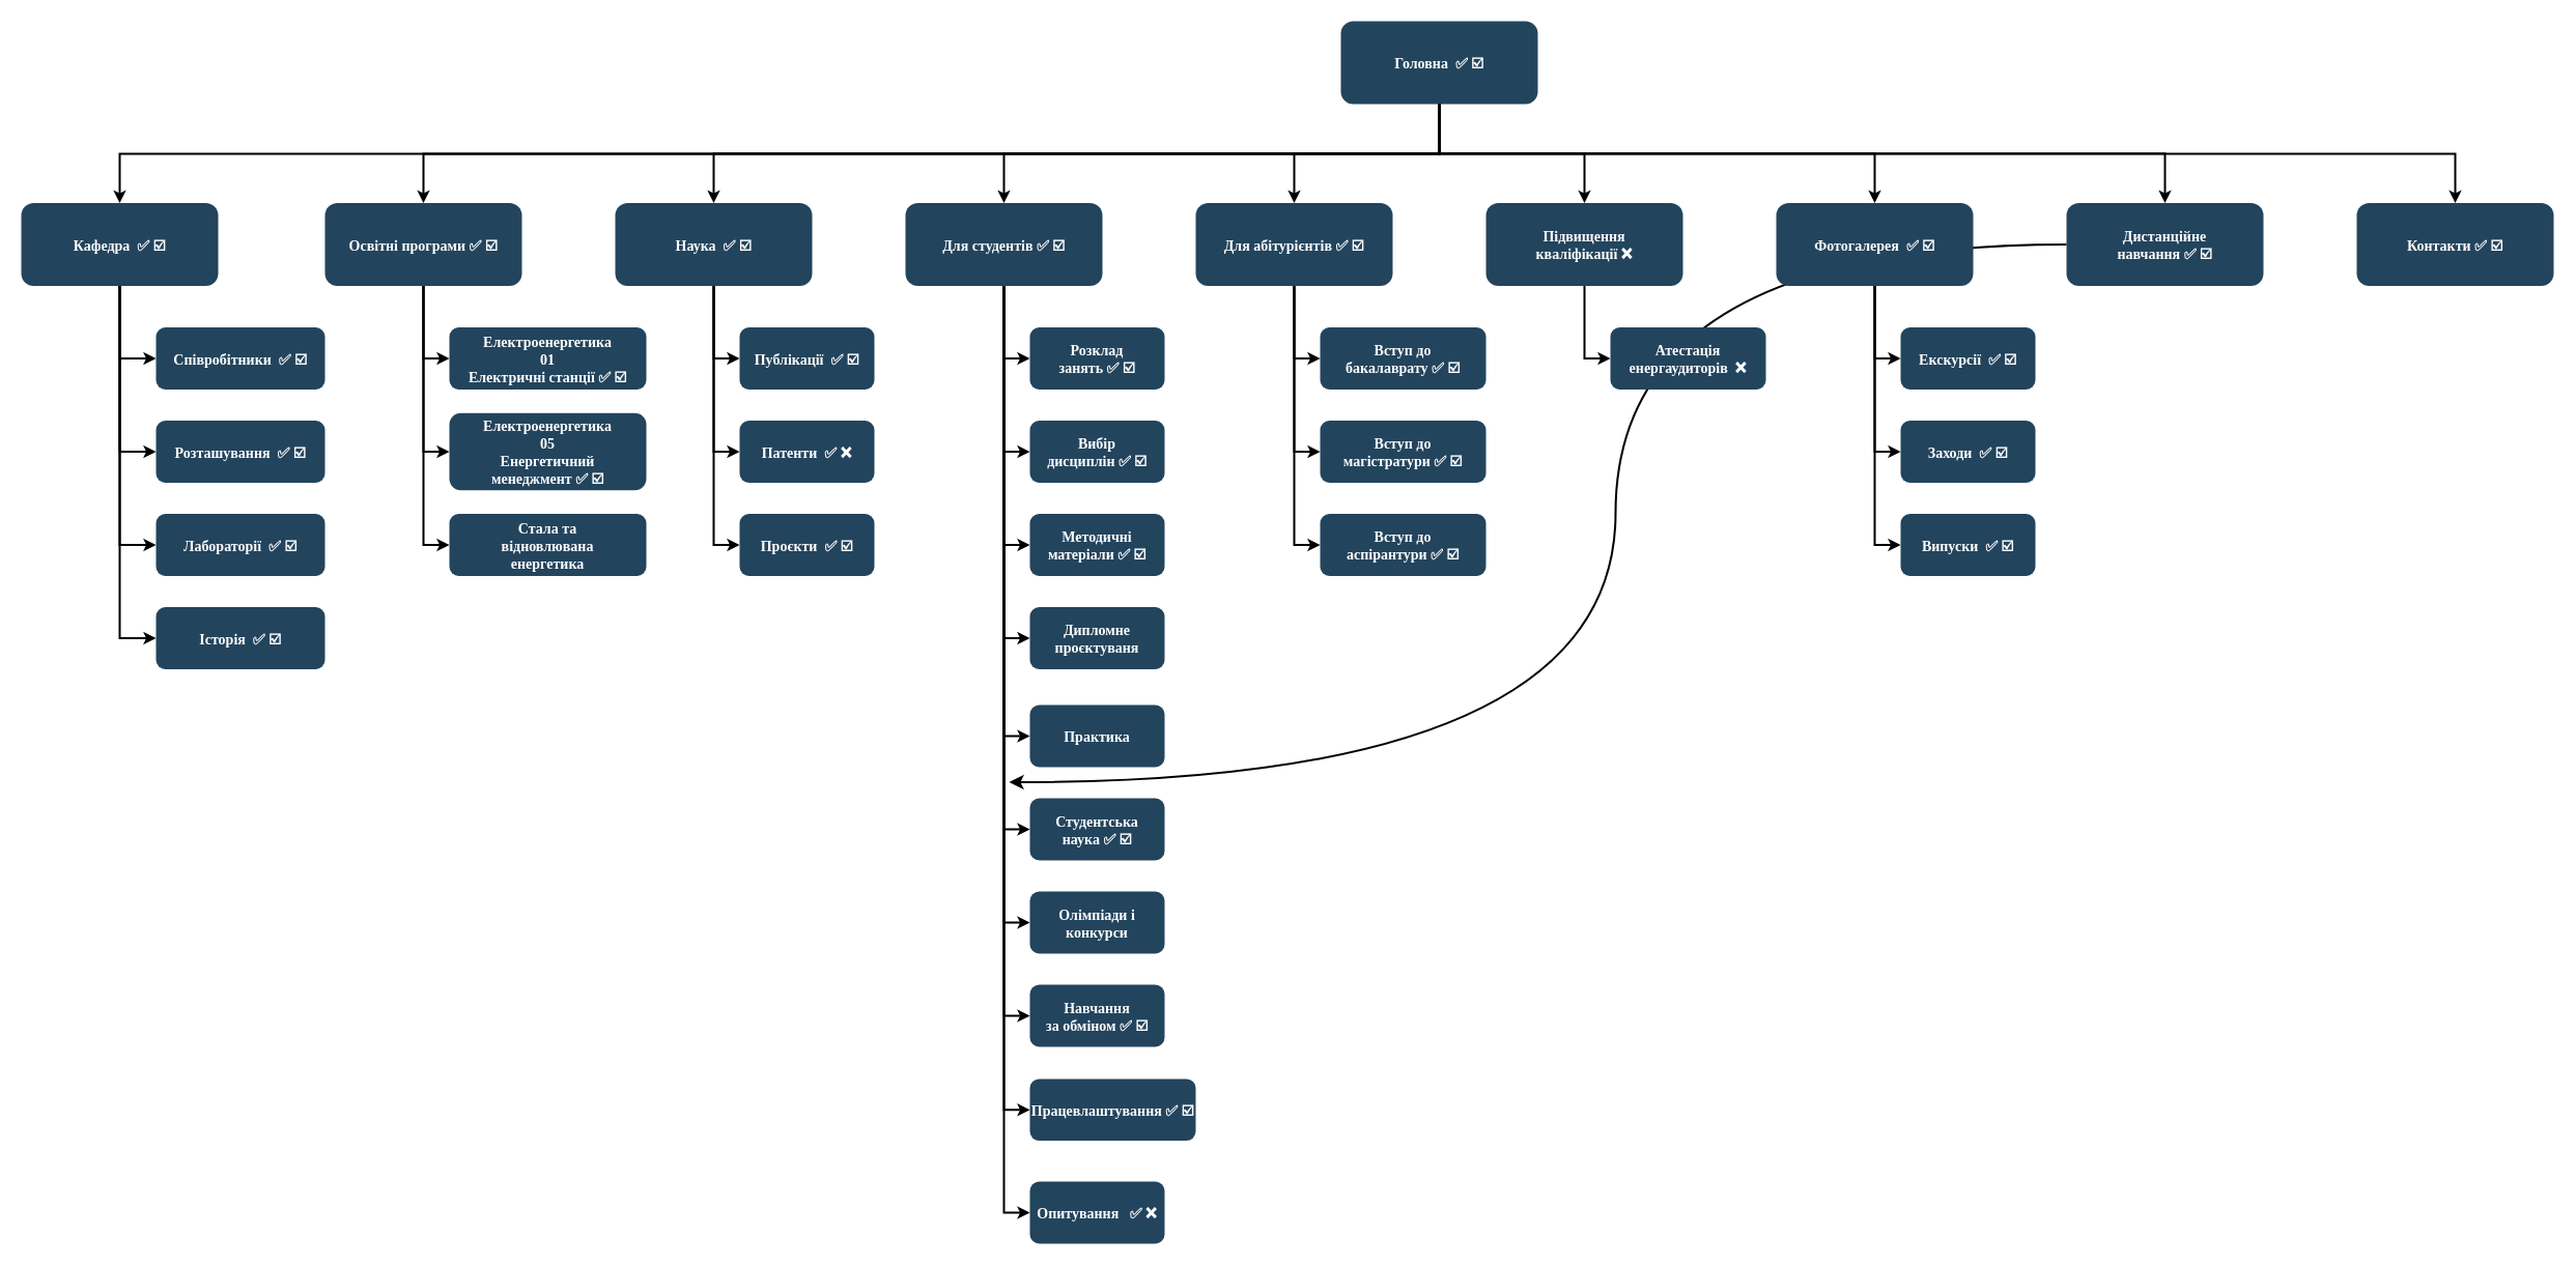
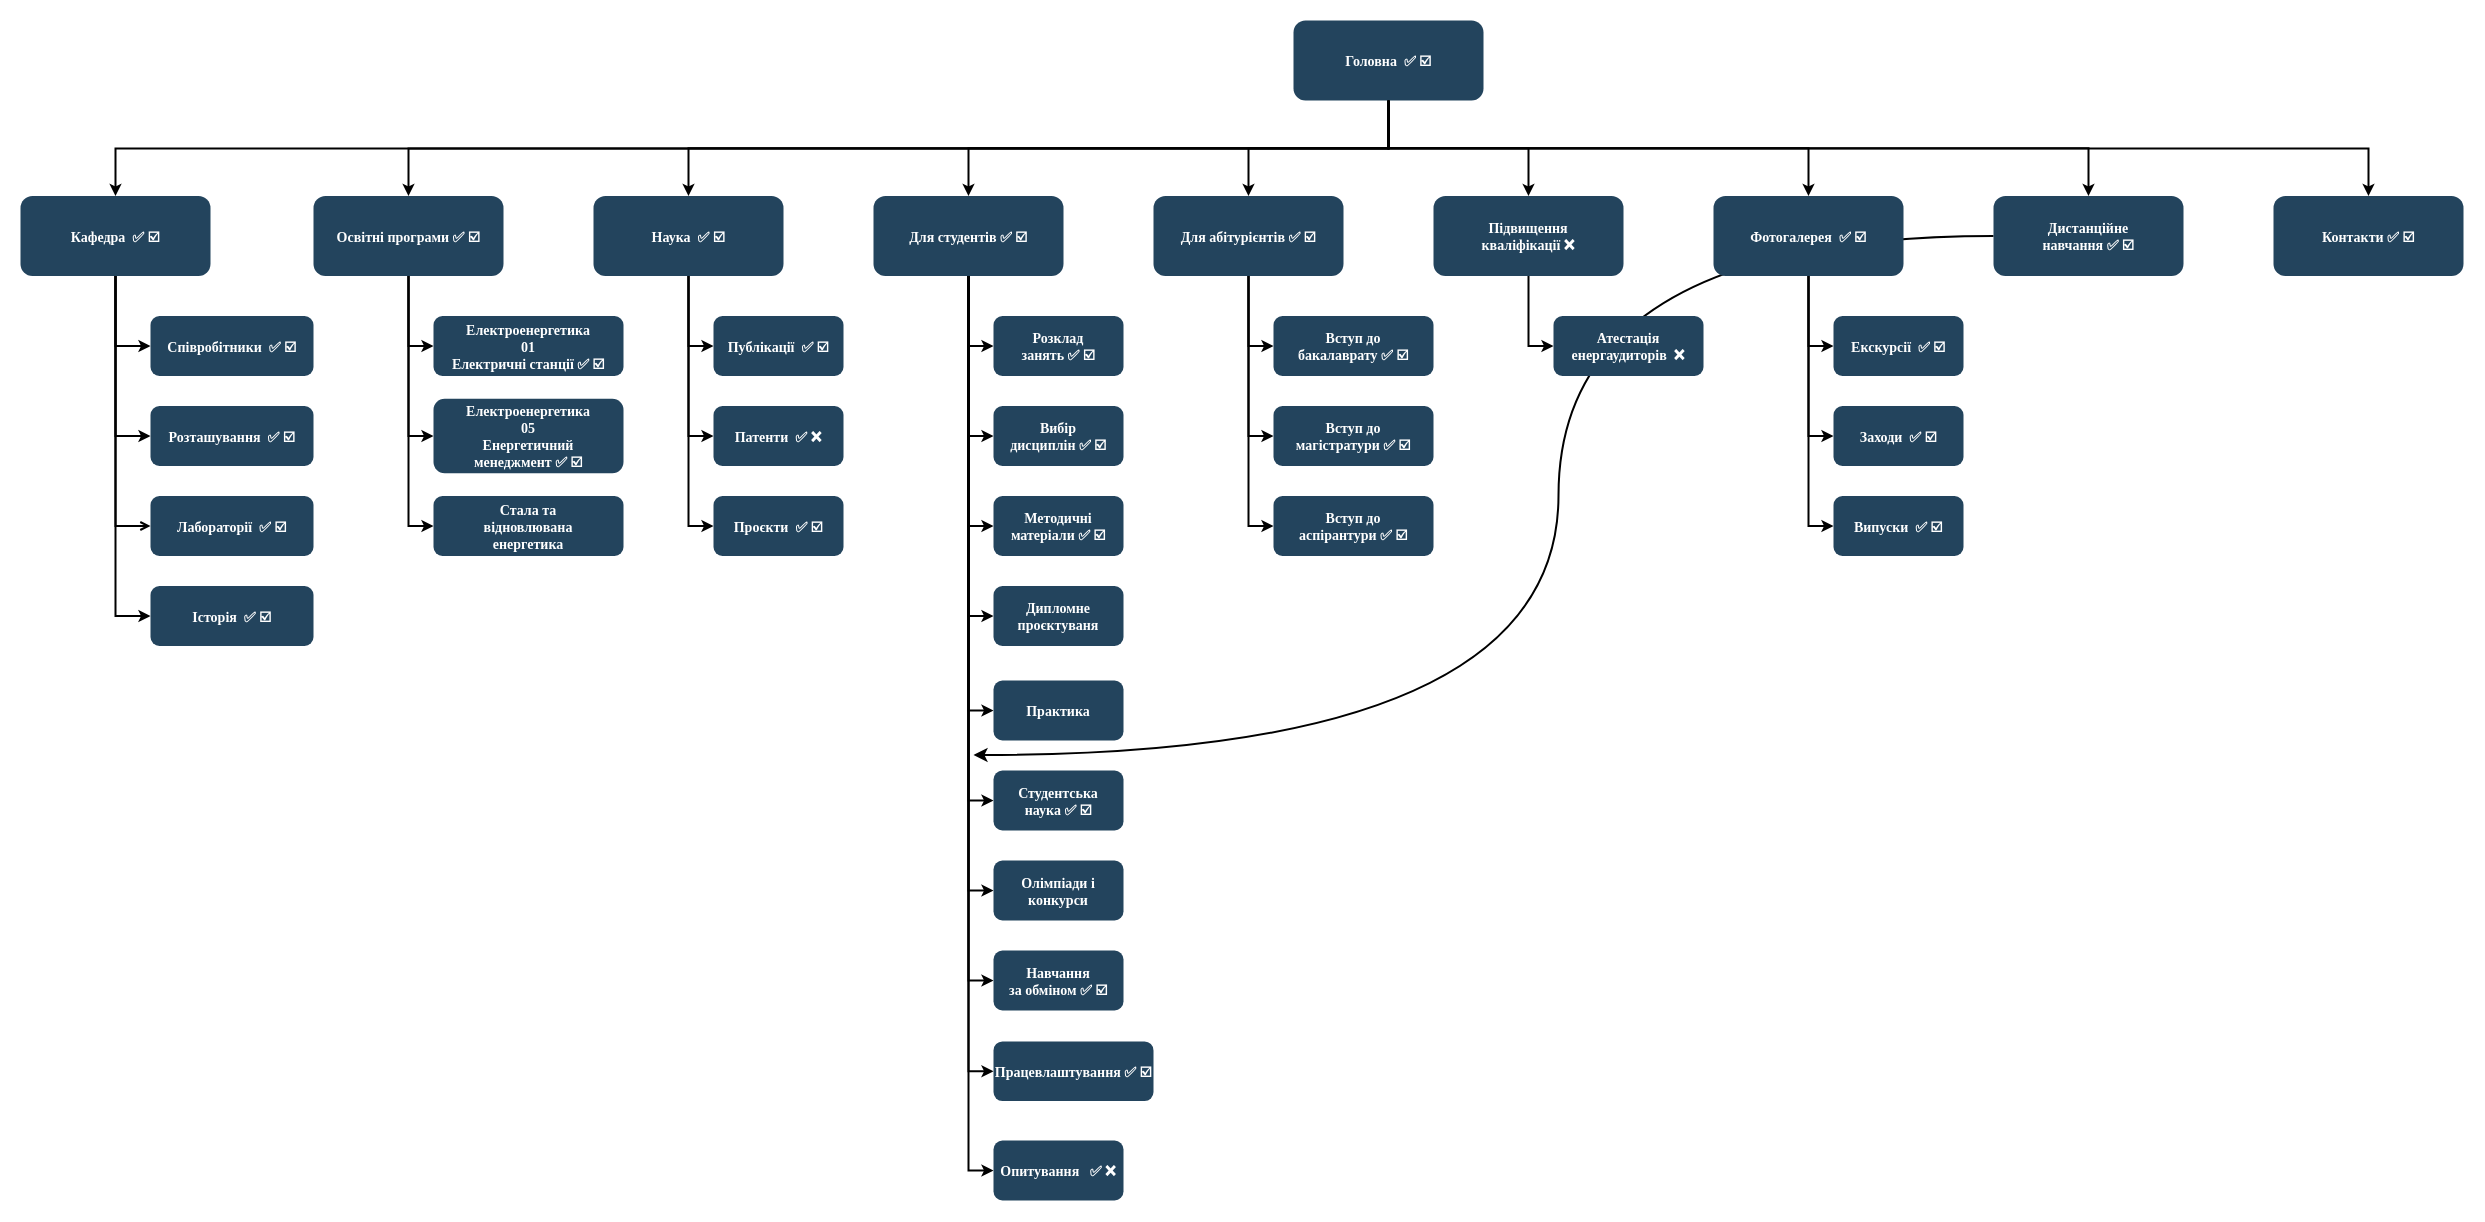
- <mxCell id="29" value="" style="edgeStyle=elbowEdgeStyle;elbow=horizontal;strokeWidth=2;rounded=0" parent="1" source="20" target="23" edge="1"><mxGeometry x="-23" y="135.5" width="100" height="100" as="geometry"><mxPoint x="-110" y="95.5" as="sourcePoint" /><mxPoint x="-10" y="-4.5" as="targetPoint" /><Array as="points"><mxPoint x="115" y="385.5" /></Array></mxGeometry></mxCell>
+ <mxCell id="29" value="" style="edgeStyle=elbowEdgeStyle;elbow=horizontal;strokeWidth=2;rounded=0;endArrow=open;" parent="1" source="20" target="23" edge="1"><mxGeometry x="-23" y="135.5" width="100" height="100" as="geometry"><mxPoint x="-110" y="95.5" as="sourcePoint" /><mxPoint x="-10" y="-4.5" as="targetPoint" /><Array as="points"><mxPoint x="115" y="385.5" /></Array></mxGeometry></mxCell>
